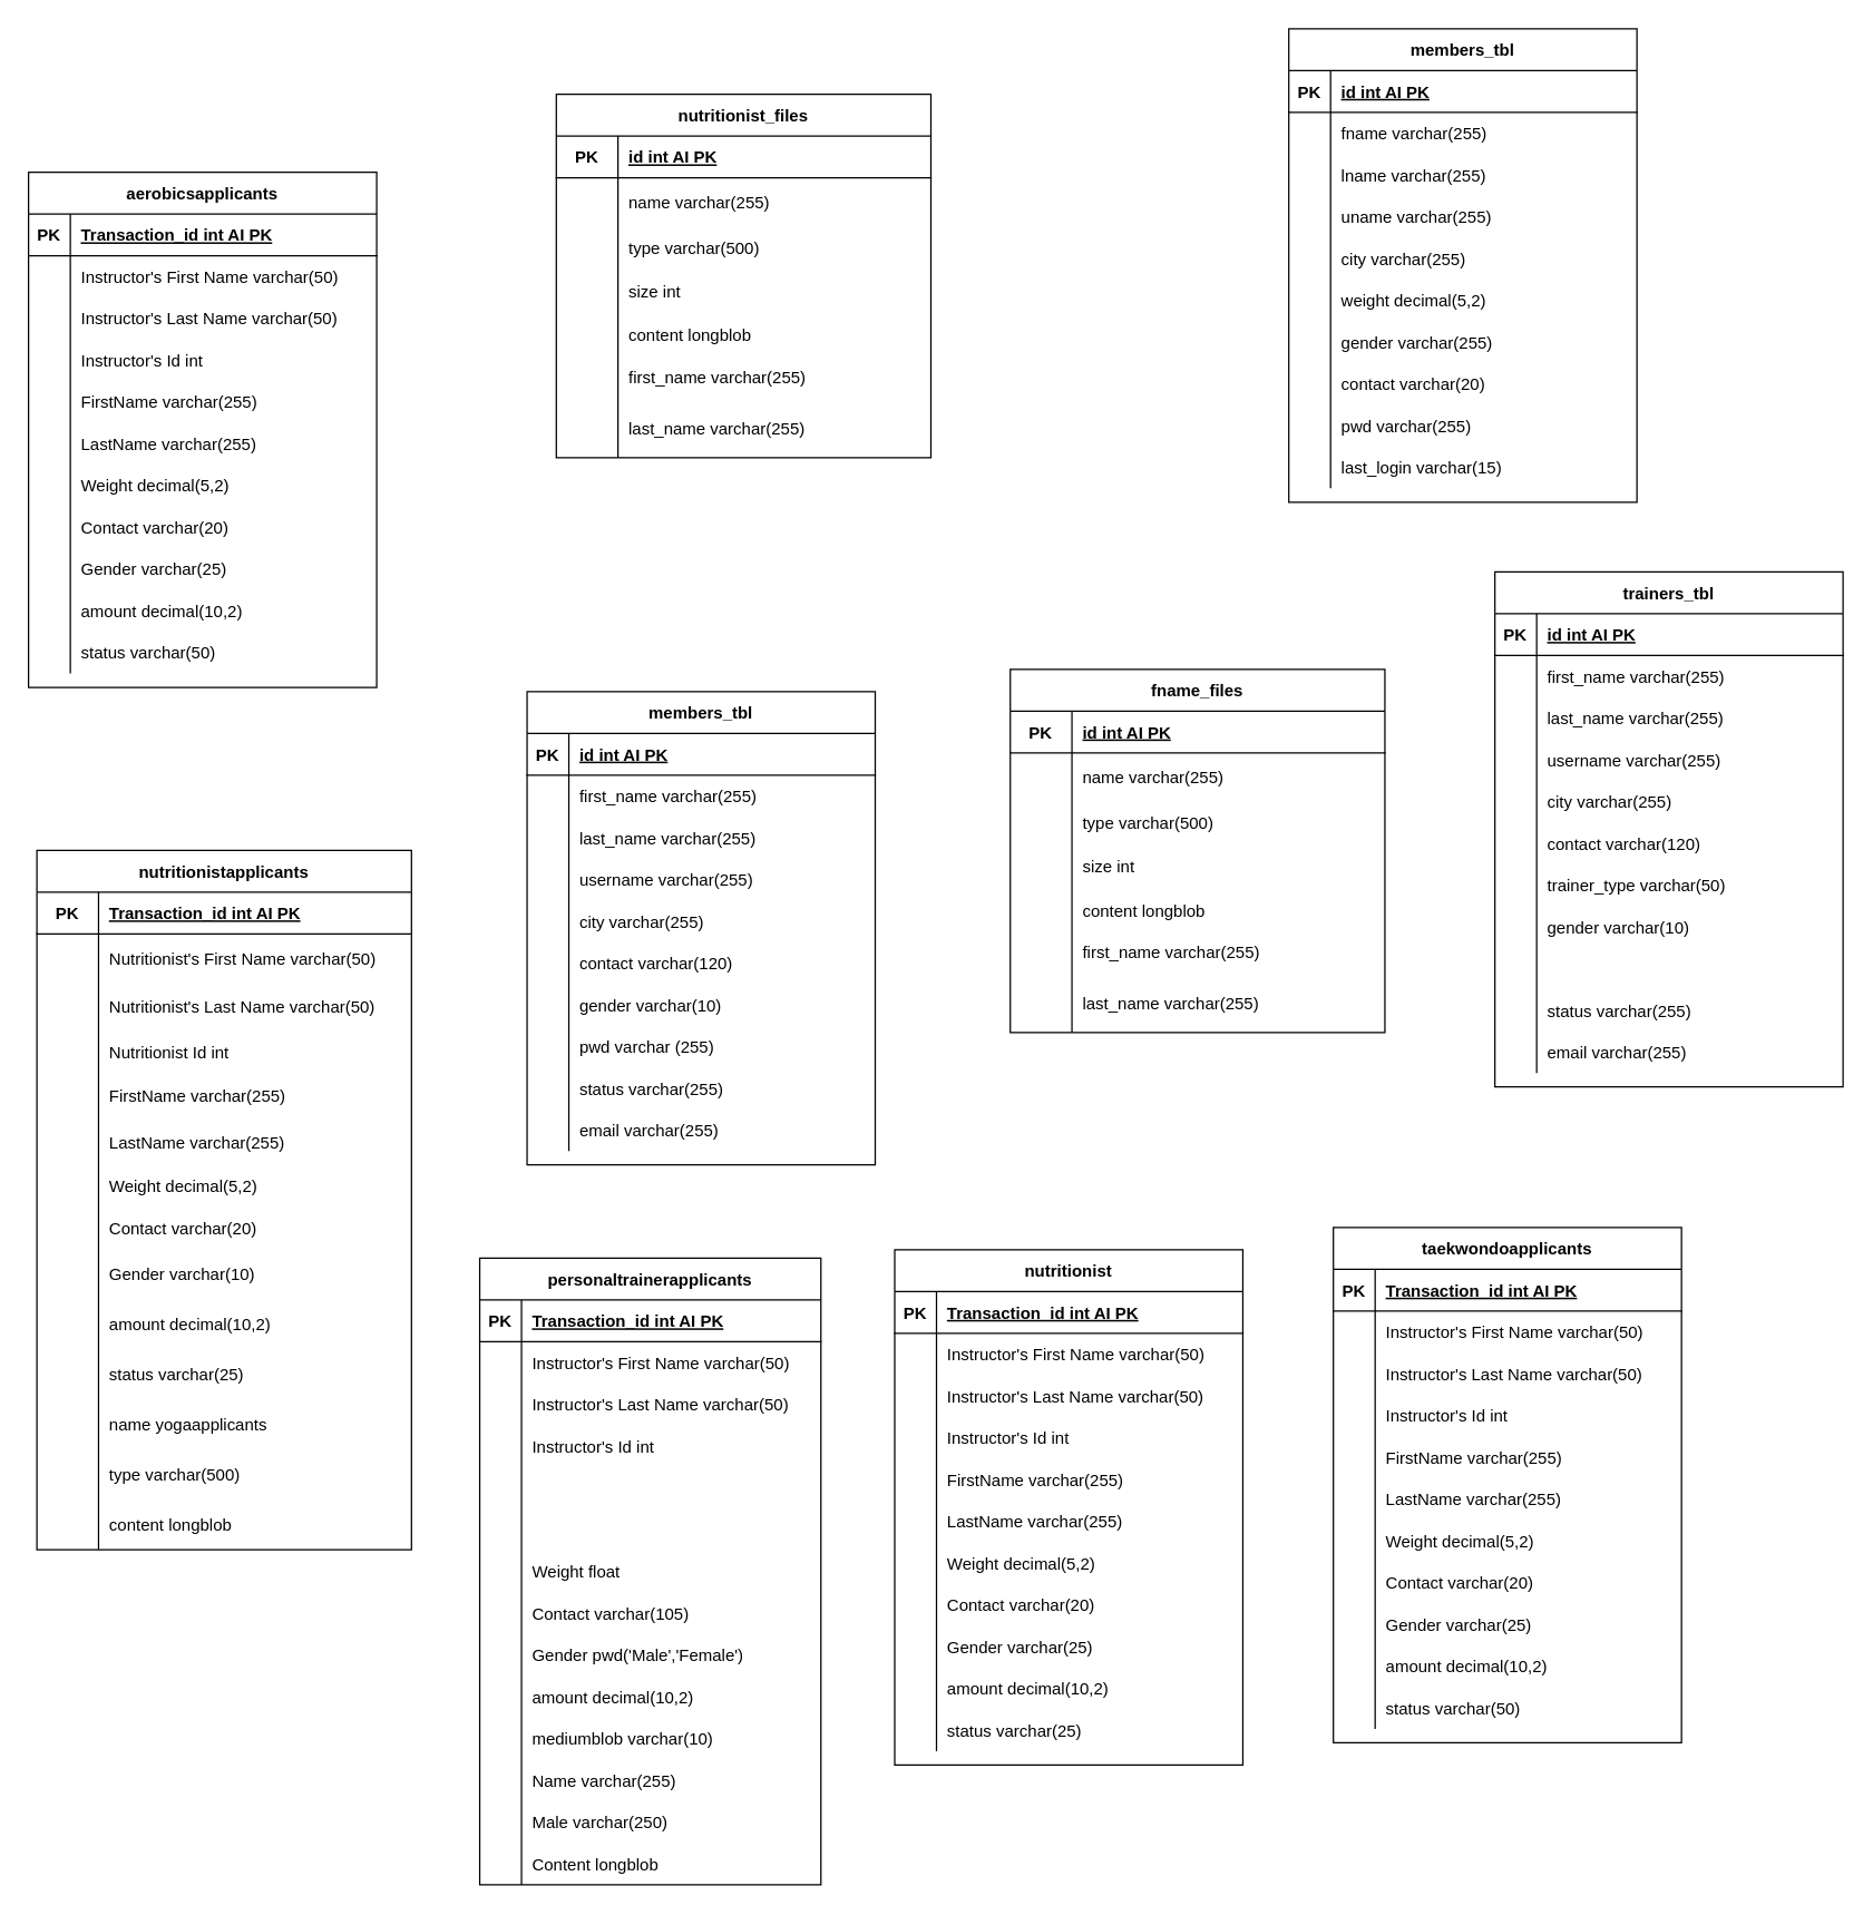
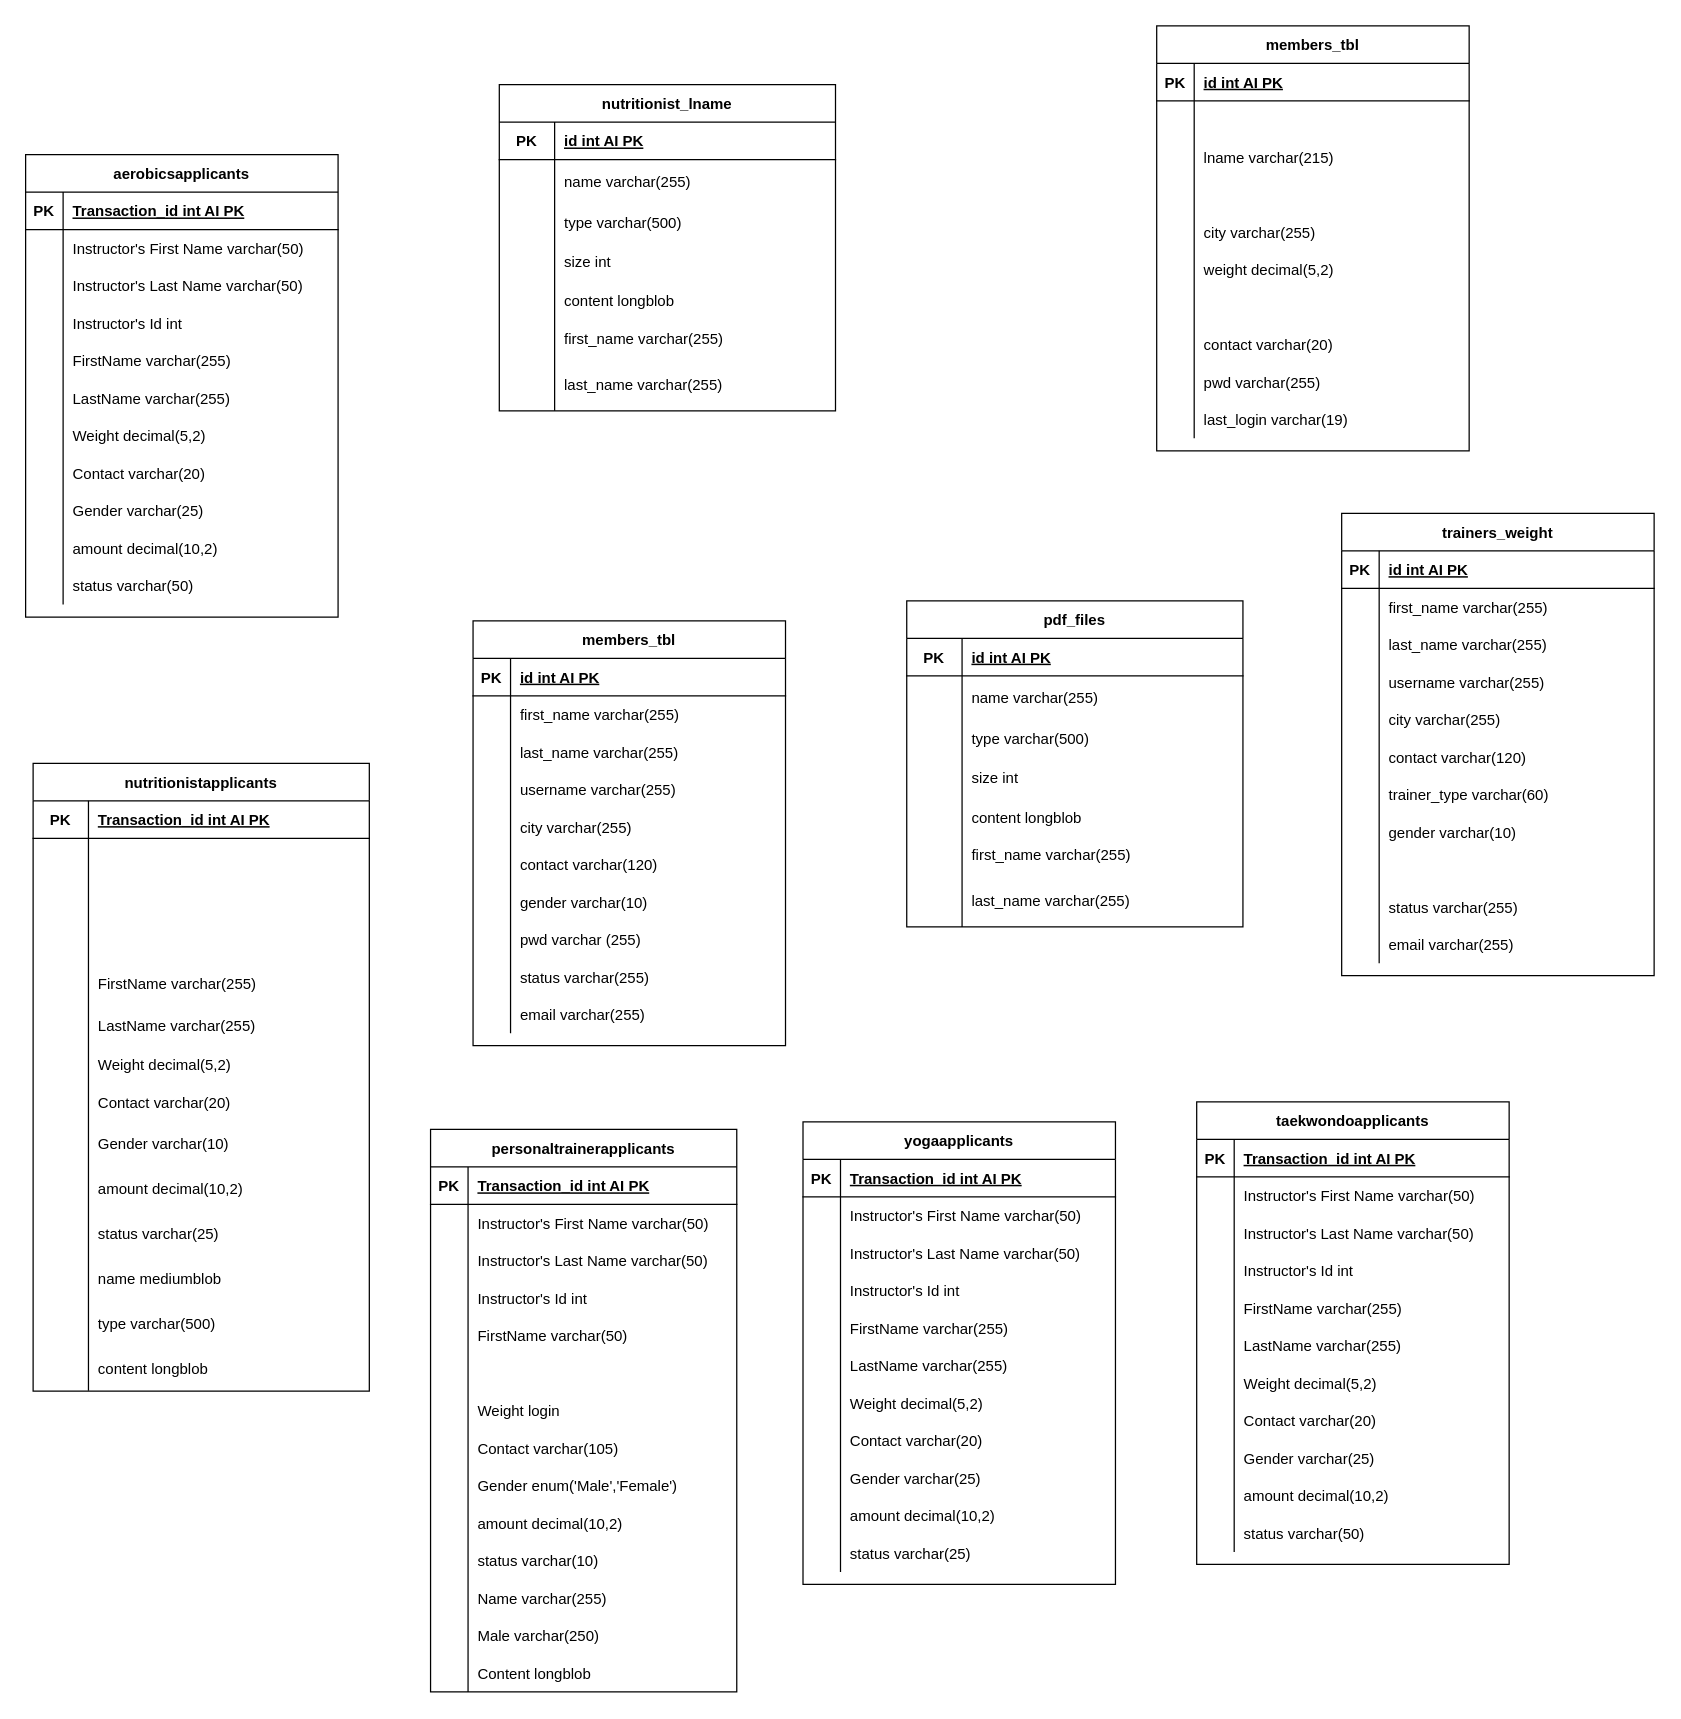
- <mxCell id="67" value="nutritionist_files" style="shape=table;startSize=30;container=1;collapsible=1;childLayout=tableLayout;fixedRows=1;rowLines=0;fontStyle=1;align=center;resizeLast=1;fillStyle=solid;" vertex="1" parent="1"><mxGeometry x="399" y="67" width="269" height="261" as="geometry" /></mxCell>
+ <mxCell id="67" value="nutritionist_lname" style="shape=table;startSize=30;container=1;collapsible=1;childLayout=tableLayout;fixedRows=1;rowLines=0;fontStyle=1;align=center;resizeLast=1;fillStyle=solid;" vertex="1" parent="1"><mxGeometry x="399" y="67" width="269" height="261" as="geometry" /></mxCell>
- <mxCell id="42" value="fname varchar(255)" style="shape=partialRectangle;overflow=hidden;connectable=0;fillColor=none;top=0;left=0;bottom=0;right=0;align=left;spacingLeft=6;" vertex="1" parent="40"><mxGeometry x="30" width="220" height="30" as="geometry"><mxRectangle width="220" height="30" as="alternateBounds" /></mxGeometry></mxCell>
- <mxCell id="45" value="lname varchar(255)" style="shape=partialRectangle;overflow=hidden;connectable=0;fillColor=none;top=0;left=0;bottom=0;right=0;align=left;spacingLeft=6;" vertex="1" parent="43"><mxGeometry x="30" width="220" height="30" as="geometry"><mxRectangle width="220" height="30" as="alternateBounds" /></mxGeometry></mxCell>
+ <mxCell id="45" value="lname varchar(215)" style="shape=partialRectangle;overflow=hidden;connectable=0;fillColor=none;top=0;left=0;bottom=0;right=0;align=left;spacingLeft=6;" vertex="1" parent="43"><mxGeometry x="30" width="220" height="30" as="geometry"><mxRectangle width="220" height="30" as="alternateBounds" /></mxGeometry></mxCell>
- <mxCell id="48" value="uname varchar(255)" style="shape=partialRectangle;overflow=hidden;connectable=0;fillColor=none;top=0;left=0;bottom=0;right=0;align=left;spacingLeft=6;" vertex="1" parent="46"><mxGeometry x="30" width="220" height="30" as="geometry"><mxRectangle width="220" height="30" as="alternateBounds" /></mxGeometry></mxCell>
- <mxCell id="57" value="gender varchar(255)" style="shape=partialRectangle;overflow=hidden;connectable=0;fillColor=none;top=0;left=0;bottom=0;right=0;align=left;spacingLeft=6;" vertex="1" parent="55"><mxGeometry x="30" width="220" height="30" as="geometry"><mxRectangle width="220" height="30" as="alternateBounds" /></mxGeometry></mxCell>
- <mxCell id="66" value="last_login varchar(15)" style="shape=partialRectangle;overflow=hidden;connectable=0;fillColor=none;top=0;left=0;bottom=0;right=0;align=left;spacingLeft=6;" vertex="1" parent="64"><mxGeometry x="30" width="220" height="30" as="geometry"><mxRectangle width="220" height="30" as="alternateBounds" /></mxGeometry></mxCell>
+ <mxCell id="66" value="last_login varchar(19)" style="shape=partialRectangle;overflow=hidden;connectable=0;fillColor=none;top=0;left=0;bottom=0;right=0;align=left;spacingLeft=6;" vertex="1" parent="64"><mxGeometry x="30" width="220" height="30" as="geometry"><mxRectangle width="220" height="30" as="alternateBounds" /></mxGeometry></mxCell>
- <mxCell id="227" value="trainers_tbl" style="shape=table;startSize=30;container=1;collapsible=1;childLayout=tableLayout;fixedRows=1;rowLines=0;fontStyle=1;align=center;resizeLast=1;fillStyle=solid;" vertex="1" parent="1"><mxGeometry x="1073" y="410" width="250" height="370" as="geometry" /></mxCell>
+ <mxCell id="227" value="trainers_weight" style="shape=table;startSize=30;container=1;collapsible=1;childLayout=tableLayout;fixedRows=1;rowLines=0;fontStyle=1;align=center;resizeLast=1;fillStyle=solid;" vertex="1" parent="1"><mxGeometry x="1073" y="410" width="250" height="370" as="geometry" /></mxCell>
- <mxCell id="163" value="fname_files" style="shape=table;startSize=30;container=1;collapsible=1;childLayout=tableLayout;fixedRows=1;rowLines=0;fontStyle=1;align=center;resizeLast=1;fillStyle=solid;" vertex="1" parent="1"><mxGeometry x="725" y="480" width="269" height="261" as="geometry" /></mxCell>
+ <mxCell id="163" value="pdf_files" style="shape=table;startSize=30;container=1;collapsible=1;childLayout=tableLayout;fixedRows=1;rowLines=0;fontStyle=1;align=center;resizeLast=1;fillStyle=solid;" vertex="1" parent="1"><mxGeometry x="725" y="480" width="269" height="261" as="geometry" /></mxCell>
- <mxCell id="248" value="trainer_type varchar(50)" style="shape=partialRectangle;overflow=hidden;connectable=0;fillColor=none;top=0;left=0;bottom=0;right=0;align=left;spacingLeft=6;" vertex="1" parent="246"><mxGeometry x="30" width="220" height="30" as="geometry"><mxRectangle width="220" height="30" as="alternateBounds" /></mxGeometry></mxCell>
+ <mxCell id="248" value="trainer_type varchar(60)" style="shape=partialRectangle;overflow=hidden;connectable=0;fillColor=none;top=0;left=0;bottom=0;right=0;align=left;spacingLeft=6;" vertex="1" parent="246"><mxGeometry x="30" width="220" height="30" as="geometry"><mxRectangle width="220" height="30" as="alternateBounds" /></mxGeometry></mxCell>
- <mxCell id="95" value="Nutritionist's First Name varchar(50)" style="shape=partialRectangle;overflow=hidden;connectable=0;fillColor=none;top=0;left=0;bottom=0;right=0;align=left;spacingLeft=6;" vertex="1" parent="93"><mxGeometry x="44.275" width="224.725" height="35" as="geometry"><mxRectangle width="224.725" height="35" as="alternateBounds" /></mxGeometry></mxCell>
- <mxCell id="98" value="Nutritionist's Last Name varchar(50)" style="shape=partialRectangle;overflow=hidden;connectable=0;fillColor=none;top=0;left=0;bottom=0;right=0;align=left;spacingLeft=6;" vertex="1" parent="96"><mxGeometry x="44.275" width="224.725" height="35" as="geometry"><mxRectangle width="224.725" height="35" as="alternateBounds" /></mxGeometry></mxCell>
- <mxCell id="101" value="Nutritionist Id int" style="shape=partialRectangle;overflow=hidden;connectable=0;fillColor=none;top=0;left=0;bottom=0;right=0;align=left;spacingLeft=6;" vertex="1" parent="99"><mxGeometry x="44.275" width="224.725" height="30" as="geometry"><mxRectangle width="224.725" height="30" as="alternateBounds" /></mxGeometry></mxCell>
- <mxCell id="294" value="nutritionist" style="shape=table;startSize=30;container=1;collapsible=1;childLayout=tableLayout;fixedRows=1;rowLines=0;fontStyle=1;align=center;resizeLast=1;fillStyle=solid;" vertex="1" parent="1"><mxGeometry x="642" y="897" width="250" height="370" as="geometry" /></mxCell>
+ <mxCell id="294" value="yogaapplicants" style="shape=table;startSize=30;container=1;collapsible=1;childLayout=tableLayout;fixedRows=1;rowLines=0;fontStyle=1;align=center;resizeLast=1;fillStyle=solid;" vertex="1" parent="1"><mxGeometry x="642" y="897" width="250" height="370" as="geometry" /></mxCell>
- <mxCell id="125" value="name yogaapplicants" style="shape=partialRectangle;overflow=hidden;connectable=0;fillColor=none;top=0;left=0;bottom=0;right=0;align=left;spacingLeft=6;" vertex="1" parent="123"><mxGeometry x="44.275" width="224.725" height="36" as="geometry"><mxRectangle width="224.725" height="36" as="alternateBounds" /></mxGeometry></mxCell>
+ <mxCell id="125" value="name mediumblob" style="shape=partialRectangle;overflow=hidden;connectable=0;fillColor=none;top=0;left=0;bottom=0;right=0;align=left;spacingLeft=6;" vertex="1" parent="123"><mxGeometry x="44.275" width="224.725" height="36" as="geometry"><mxRectangle width="224.725" height="36" as="alternateBounds" /></mxGeometry></mxCell>
+ <mxCell id="200" value="FirstName varchar(50)" style="shape=partialRectangle;overflow=hidden;connectable=0;fillColor=none;top=0;left=0;bottom=0;right=0;align=left;spacingLeft=6;" vertex="1" parent="198"><mxGeometry x="30" width="215" height="30" as="geometry"><mxRectangle width="215" height="30" as="alternateBounds" /></mxGeometry></mxCell>
- <mxCell id="205" value="Weight float" style="shape=partialRectangle;overflow=hidden;connectable=0;fillColor=none;top=0;left=0;bottom=0;right=0;align=left;spacingLeft=6;" vertex="1" parent="203"><mxGeometry x="30" width="215" height="30" as="geometry"><mxRectangle width="215" height="30" as="alternateBounds" /></mxGeometry></mxCell>
+ <mxCell id="205" value="Weight login" style="shape=partialRectangle;overflow=hidden;connectable=0;fillColor=none;top=0;left=0;bottom=0;right=0;align=left;spacingLeft=6;" vertex="1" parent="203"><mxGeometry x="30" width="215" height="30" as="geometry"><mxRectangle width="215" height="30" as="alternateBounds" /></mxGeometry></mxCell>
- <mxCell id="211" value="Gender pwd('Male','Female')" style="shape=partialRectangle;overflow=hidden;connectable=0;fillColor=none;top=0;left=0;bottom=0;right=0;align=left;spacingLeft=6;" vertex="1" parent="209"><mxGeometry x="30" width="215" height="30" as="geometry"><mxRectangle width="215" height="30" as="alternateBounds" /></mxGeometry></mxCell>
+ <mxCell id="211" value="Gender enum('Male','Female')" style="shape=partialRectangle;overflow=hidden;connectable=0;fillColor=none;top=0;left=0;bottom=0;right=0;align=left;spacingLeft=6;" vertex="1" parent="209"><mxGeometry x="30" width="215" height="30" as="geometry"><mxRectangle width="215" height="30" as="alternateBounds" /></mxGeometry></mxCell>
- <mxCell id="217" value="mediumblob varchar(10)" style="shape=partialRectangle;overflow=hidden;connectable=0;fillColor=none;top=0;left=0;bottom=0;right=0;align=left;spacingLeft=6;" vertex="1" parent="215"><mxGeometry x="30" width="215" height="30" as="geometry"><mxRectangle width="215" height="30" as="alternateBounds" /></mxGeometry></mxCell>
+ <mxCell id="217" value="status varchar(10)" style="shape=partialRectangle;overflow=hidden;connectable=0;fillColor=none;top=0;left=0;bottom=0;right=0;align=left;spacingLeft=6;" vertex="1" parent="215"><mxGeometry x="30" width="215" height="30" as="geometry"><mxRectangle width="215" height="30" as="alternateBounds" /></mxGeometry></mxCell>
